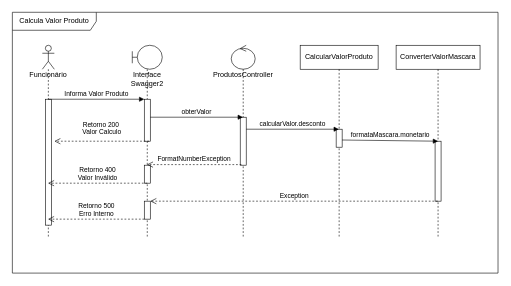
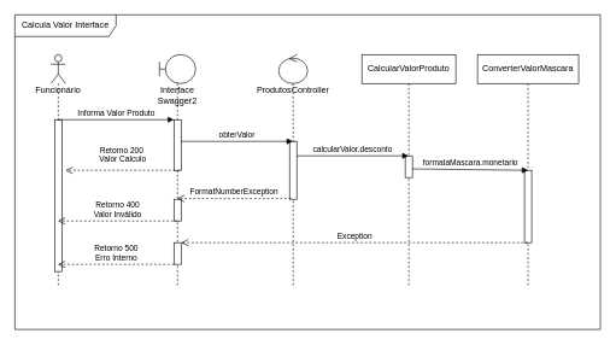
- <mxCell id="11" value="Calcula Valor Produto" style="shape=umlFrame;whiteSpace=wrap;html=1;width=140;height=30;" vertex="1" parent="1"><mxGeometry x="20" y="20" width="810" height="435" as="geometry" /></mxCell>
+ <mxCell id="11" value="Calcula Valor Interface" style="shape=umlFrame;whiteSpace=wrap;html=1;width=140;height=30;" vertex="1" parent="1"><mxGeometry x="20" y="20" width="810" height="435" as="geometry" /></mxCell>
